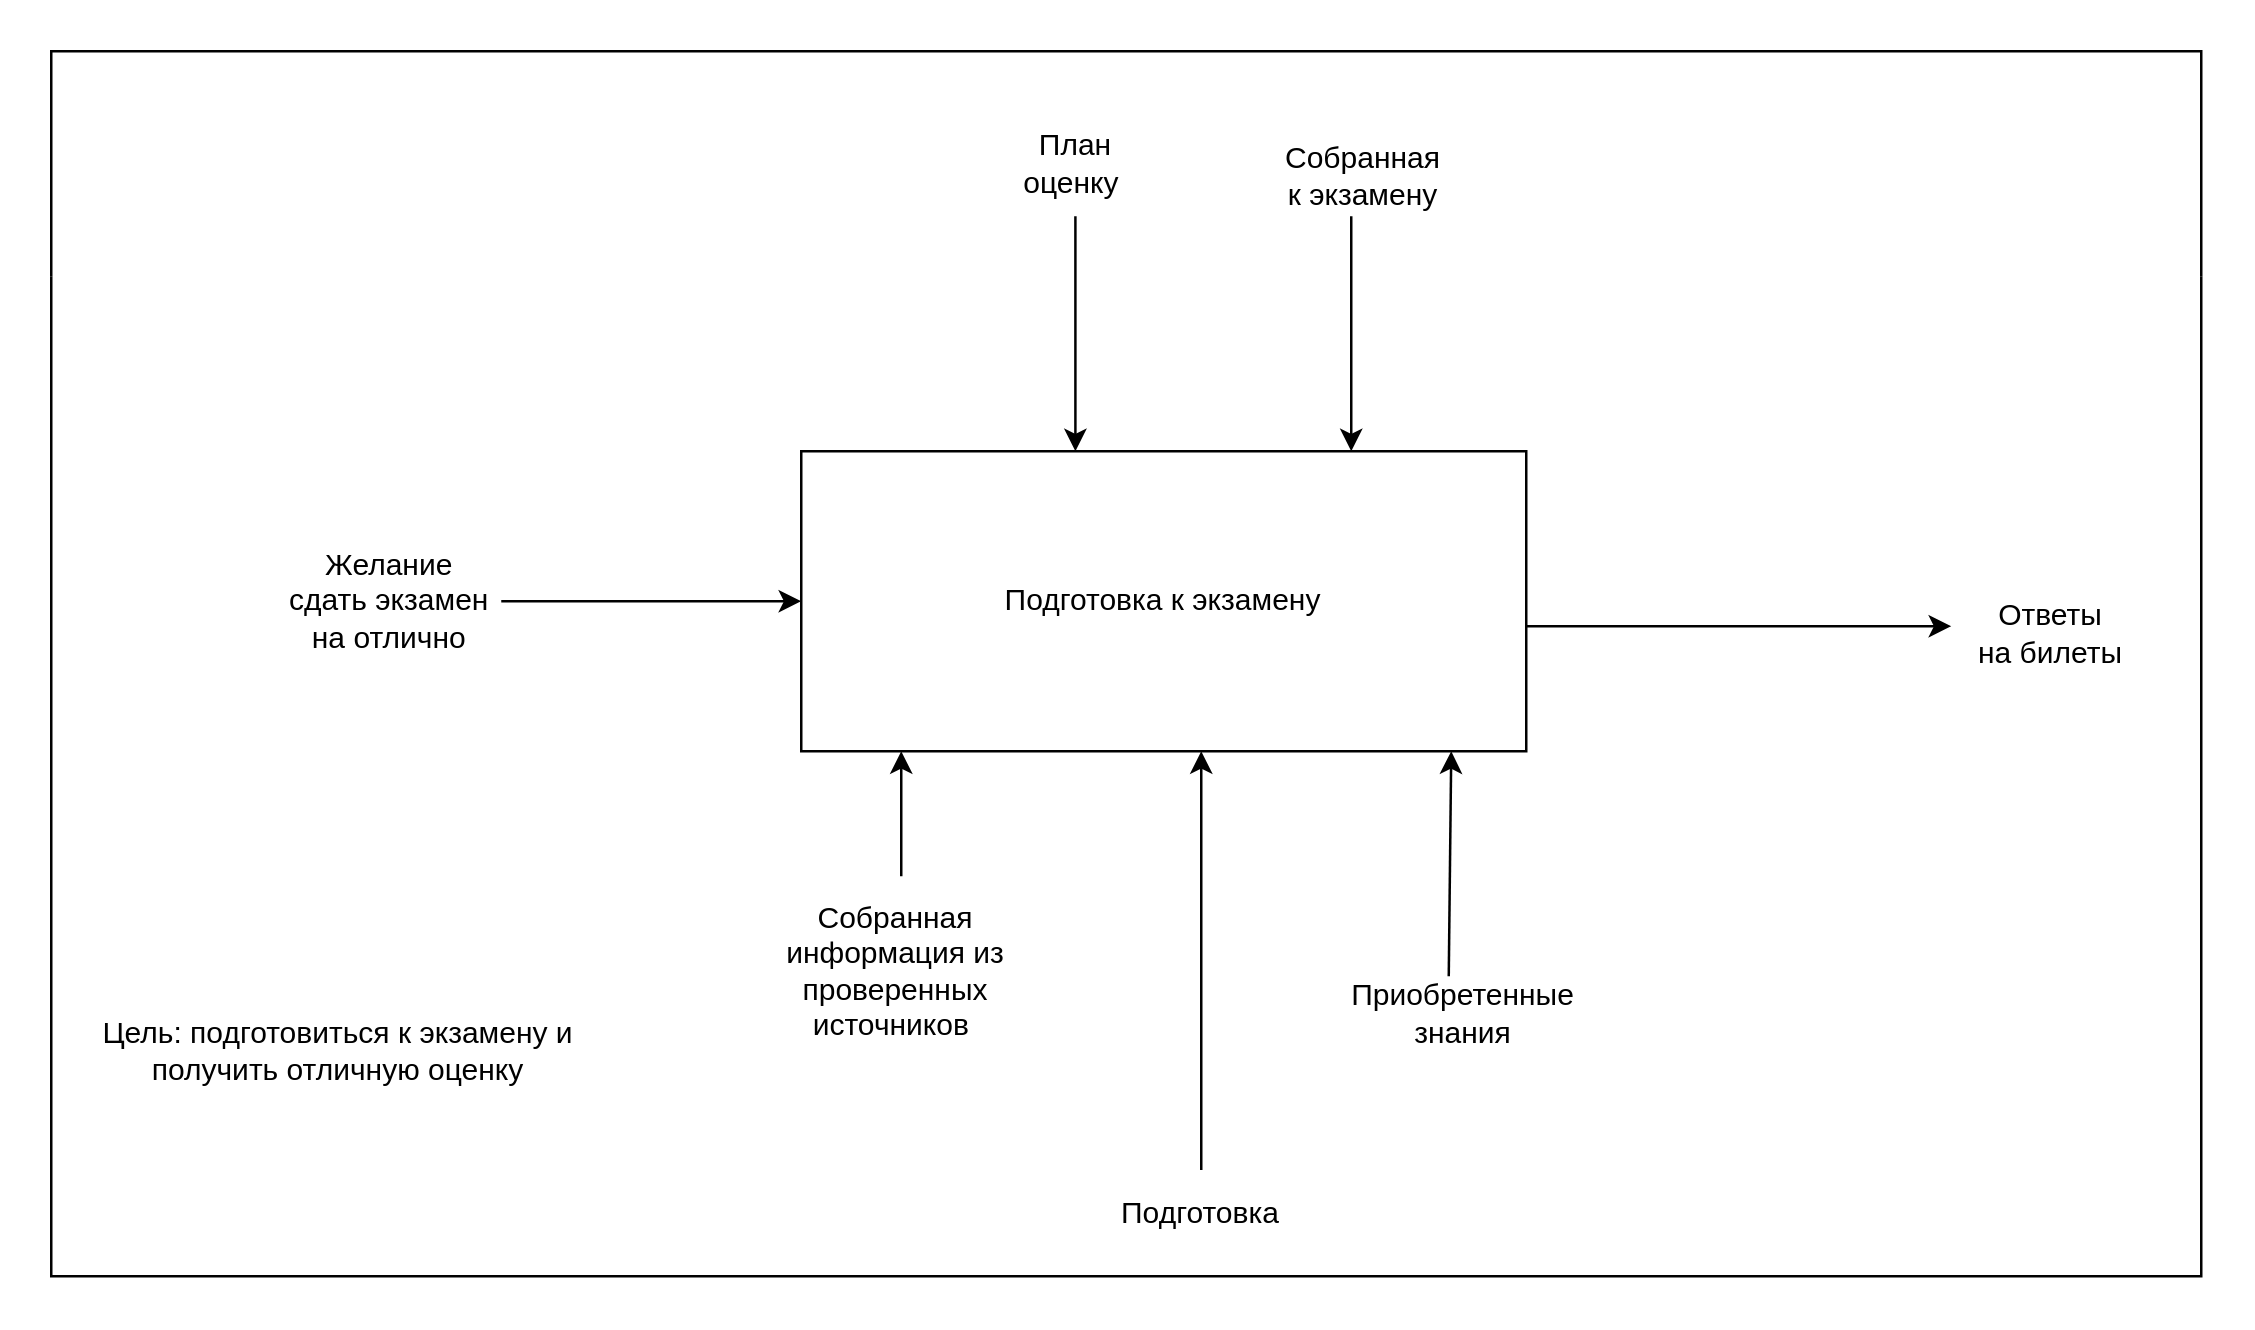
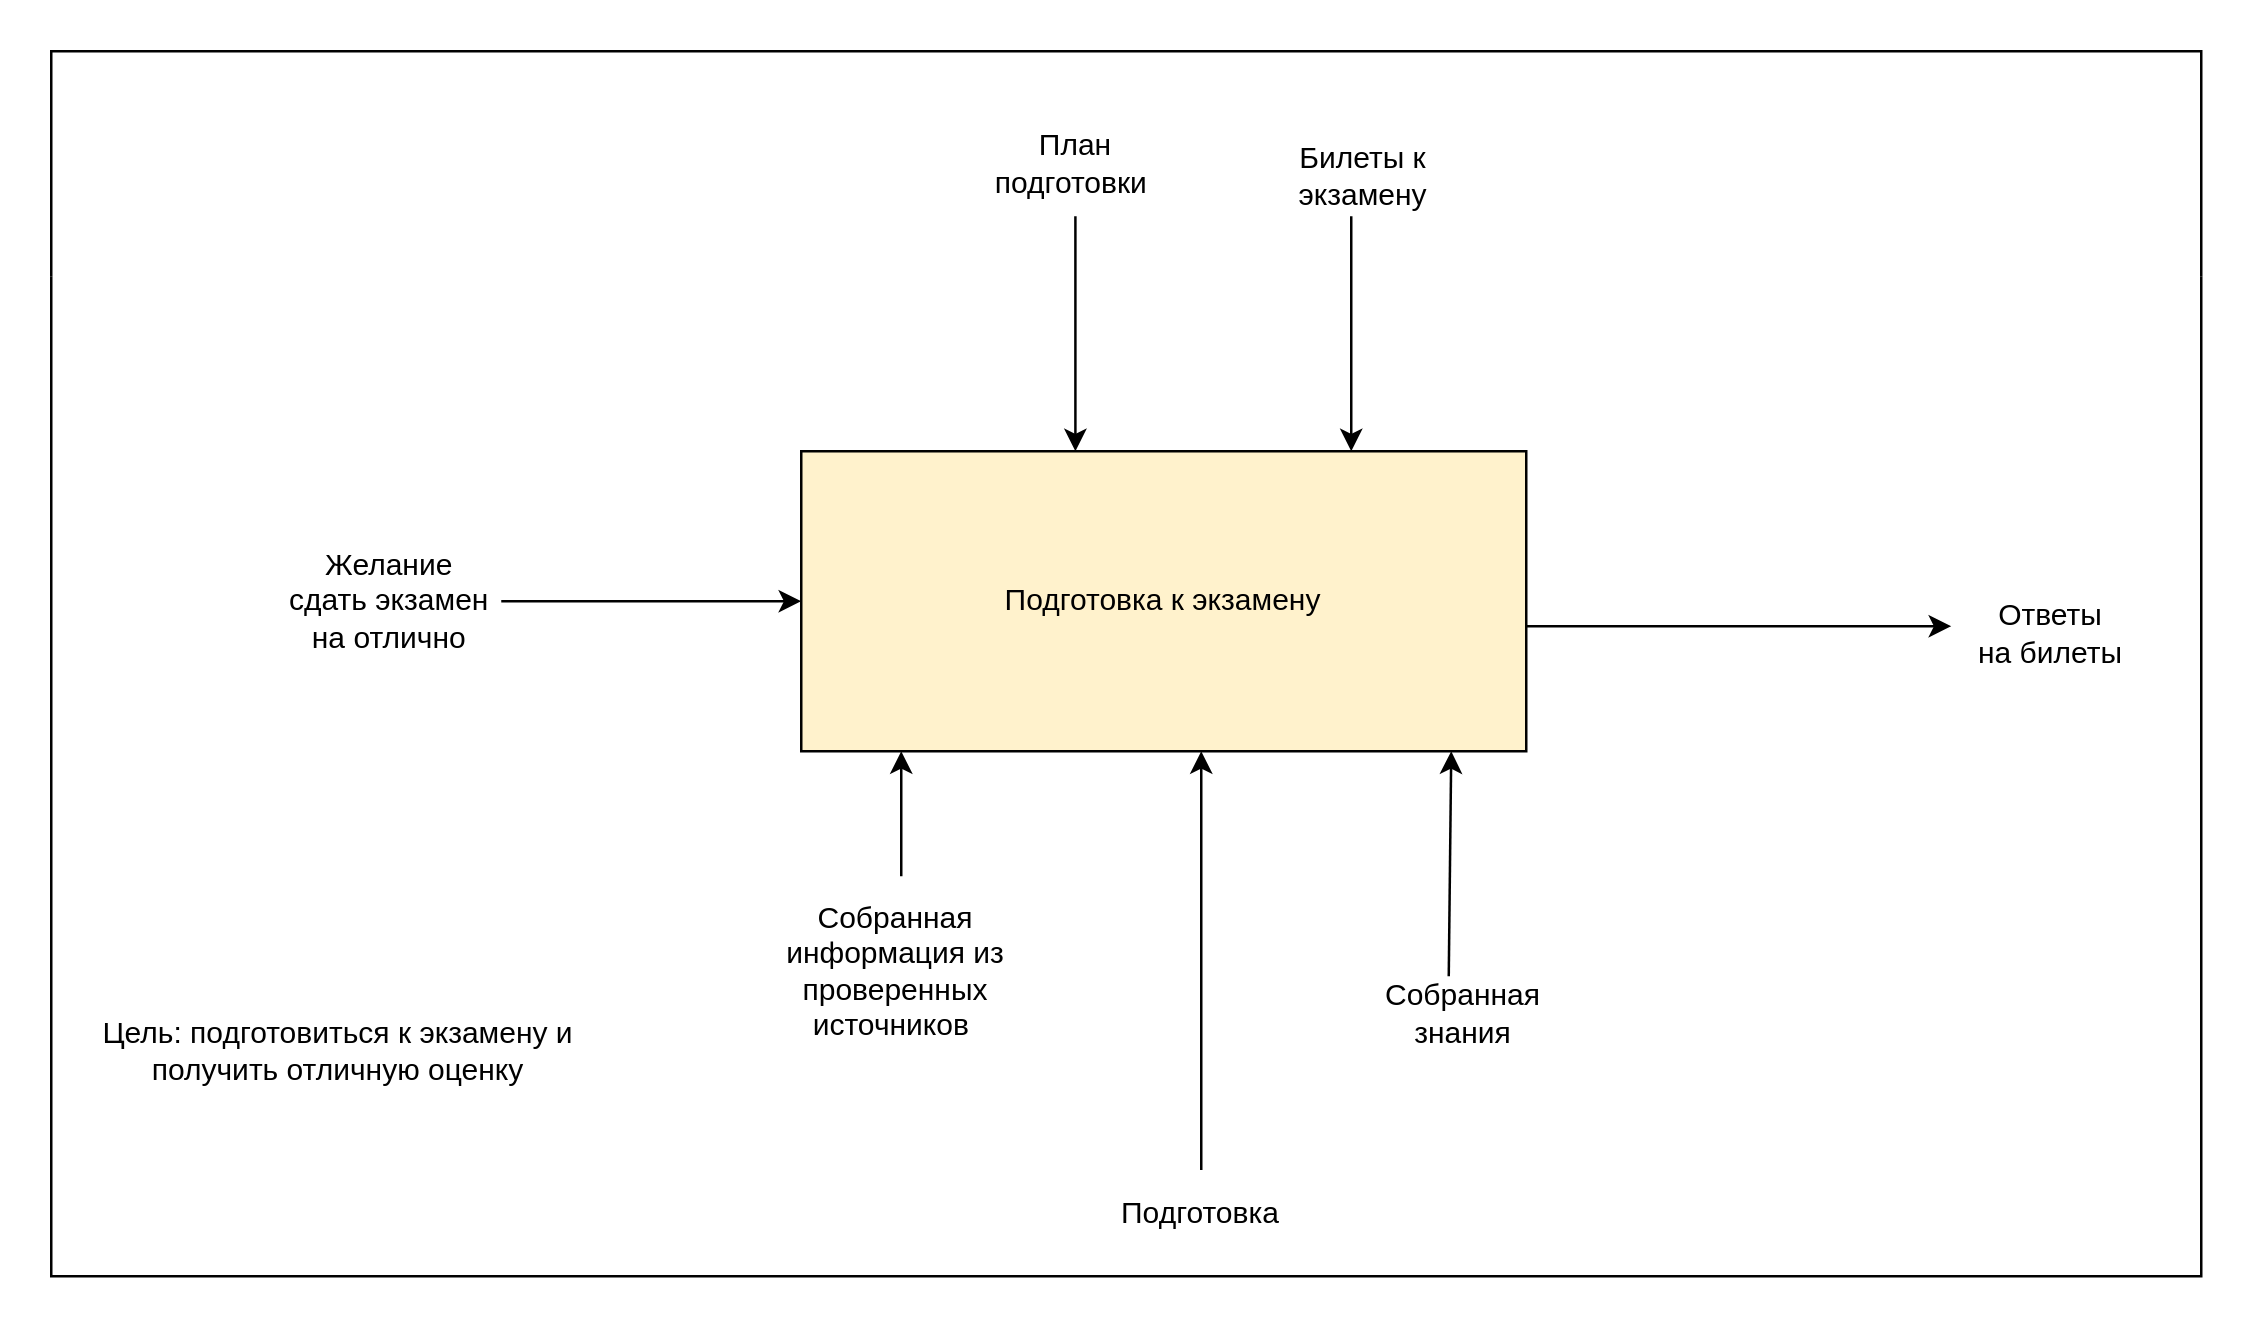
- <mxCell id="14" value="План оценку&amp;nbsp;" style="text;html=1;strokeColor=none;fillColor=none;align=center;verticalAlign=middle;whiteSpace=wrap;rounded=0;" parent="1" vertex="1"><mxGeometry x="400" y="50" width="60" height="30" as="geometry" /></mxCell>
+ <mxCell id="14" value="План подготовки&amp;nbsp;" style="text;html=1;strokeColor=none;fillColor=none;align=center;verticalAlign=middle;whiteSpace=wrap;rounded=0;" parent="1" vertex="1"><mxGeometry x="400" y="50" width="60" height="30" as="geometry" /></mxCell>
- <mxCell id="17" value="Собранная к экзамену" style="text;html=1;strokeColor=none;fillColor=none;align=center;verticalAlign=middle;whiteSpace=wrap;rounded=0;" parent="1" vertex="1"><mxGeometry x="510" y="50" width="70" height="40" as="geometry" /></mxCell>
+ <mxCell id="17" value="Билеты к экзамену" style="text;html=1;strokeColor=none;fillColor=none;align=center;verticalAlign=middle;whiteSpace=wrap;rounded=0;" parent="1" vertex="1"><mxGeometry x="510" y="50" width="70" height="40" as="geometry" /></mxCell>
- <mxCell id="5" value="Подготовка к экзамену" style="rounded=0;whiteSpace=wrap;html=1;" parent="1" vertex="1"><mxGeometry x="320" y="180" width="290" height="120" as="geometry" /></mxCell>
+ <mxCell id="5" value="Подготовка к экзамену" style="rounded=0;whiteSpace=wrap;html=1;fillColor=#fff2cc;" parent="1" vertex="1"><mxGeometry x="320" y="180" width="290" height="120" as="geometry" /></mxCell>
- <mxCell id="9" value="Приобретенные знания" style="text;html=1;strokeColor=none;fillColor=none;align=center;verticalAlign=middle;whiteSpace=wrap;rounded=0;" parent="1" vertex="1"><mxGeometry x="540" y="390" width="90" height="30" as="geometry" /></mxCell>
+ <mxCell id="9" value="Собранная знания" style="text;html=1;strokeColor=none;fillColor=none;align=center;verticalAlign=middle;whiteSpace=wrap;rounded=0;" parent="1" vertex="1"><mxGeometry x="540" y="390" width="90" height="30" as="geometry" /></mxCell>
